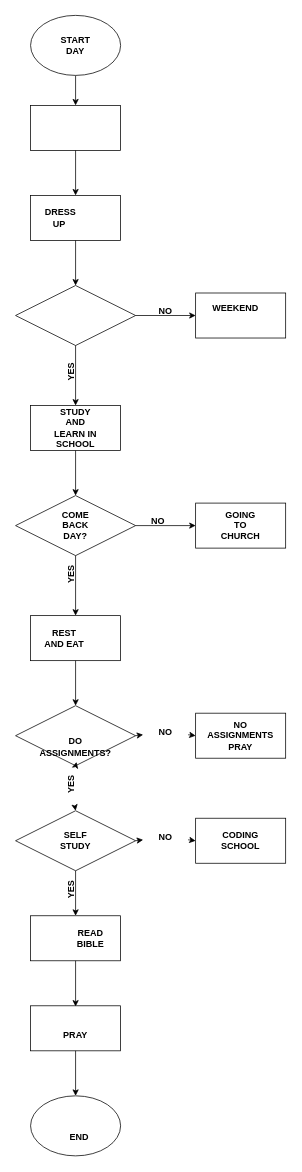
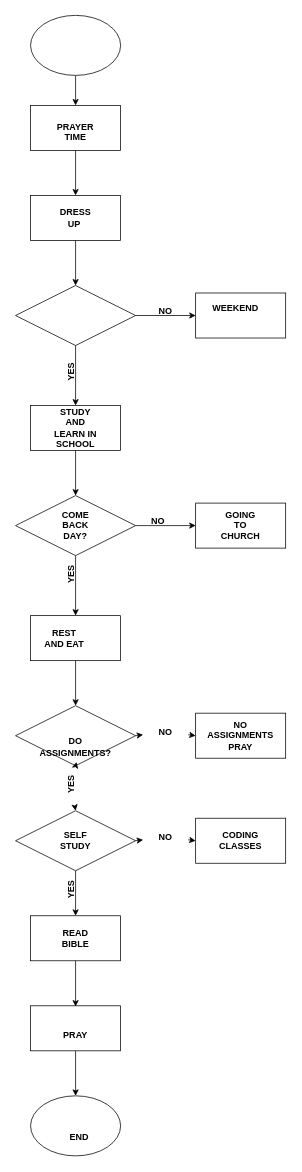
- <mxCell id="10" value="&lt;b&gt;START DAY&lt;/b&gt;" style="text;html=1;align=center;verticalAlign=middle;whiteSpace=wrap;rounded=0;fillColor=none;strokeColor=none;" vertex="1" parent="1"><mxGeometry x="70" y="45" width="60" height="30" as="geometry" /></mxCell>
+ <mxCell id="6" value="&lt;b&gt;PRAYER&lt;br&gt;TIME&lt;/b&gt;" style="text;html=1;align=center;verticalAlign=top;whiteSpace=wrap;rounded=0;" vertex="1" parent="1"><mxGeometry x="70" y="155" width="60" height="30" as="geometry" /></mxCell>
- <mxCell id="8" value="&lt;b&gt;DRESS UP&amp;nbsp;&lt;/b&gt;" style="text;html=1;align=center;verticalAlign=middle;whiteSpace=wrap;rounded=0;" vertex="1" parent="1"><mxGeometry x="50" y="277.5" width="60" height="25" as="geometry" /></mxCell>
+ <mxCell id="8" value="&lt;b&gt;DRESS UP&amp;nbsp;&lt;/b&gt;" style="text;html=1;align=center;verticalAlign=middle;whiteSpace=wrap;rounded=0;" vertex="1" parent="1"><mxGeometry x="70" y="277.5" width="60" height="25" as="geometry" /></mxCell>
- <mxCell id="41" value="&lt;b&gt;CODING SCHOOL&lt;/b&gt;" style="text;html=1;align=center;verticalAlign=middle;whiteSpace=wrap;rounded=0;" vertex="1" parent="1"><mxGeometry x="290" y="1105" width="60" height="30" as="geometry" /></mxCell>
+ <mxCell id="41" value="&lt;b&gt;CODING CLASSES&lt;/b&gt;" style="text;html=1;align=center;verticalAlign=middle;whiteSpace=wrap;rounded=0;" vertex="1" parent="1"><mxGeometry x="290" y="1105" width="60" height="30" as="geometry" /></mxCell>
- <mxCell id="44" value="&lt;b&gt;READ BIBLE&lt;/b&gt;" style="text;html=1;align=center;verticalAlign=middle;whiteSpace=wrap;rounded=0;" vertex="1" parent="1"><mxGeometry x="90" y="1235" width="60" height="30" as="geometry" /></mxCell>
+ <mxCell id="44" value="&lt;b&gt;READ BIBLE&lt;/b&gt;" style="text;html=1;align=center;verticalAlign=middle;whiteSpace=wrap;rounded=0;" vertex="1" parent="1"><mxGeometry x="70" y="1235" width="60" height="30" as="geometry" /></mxCell>
